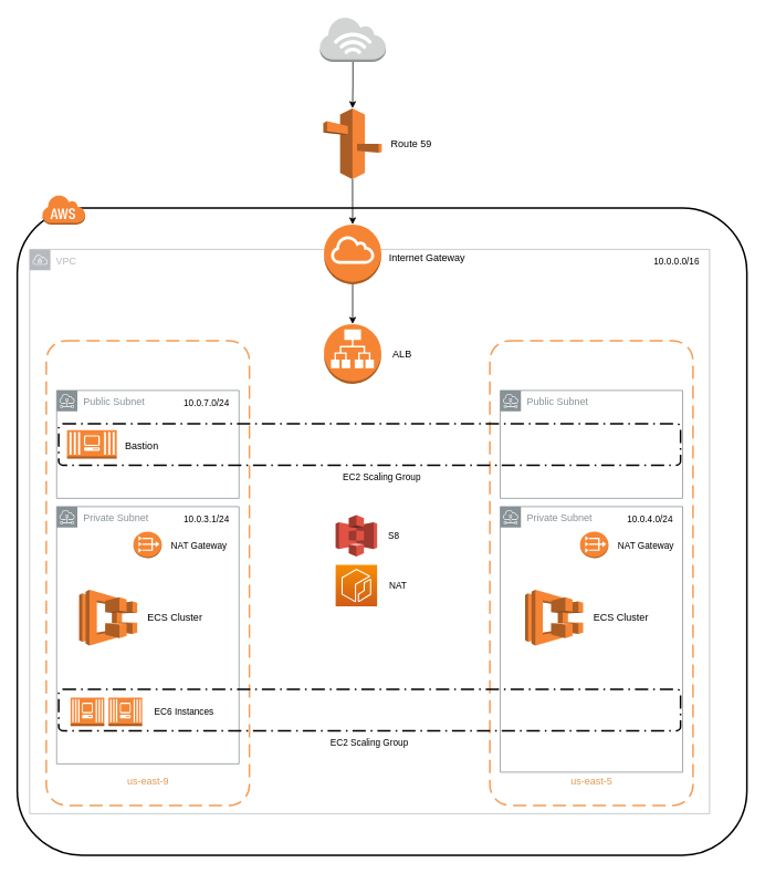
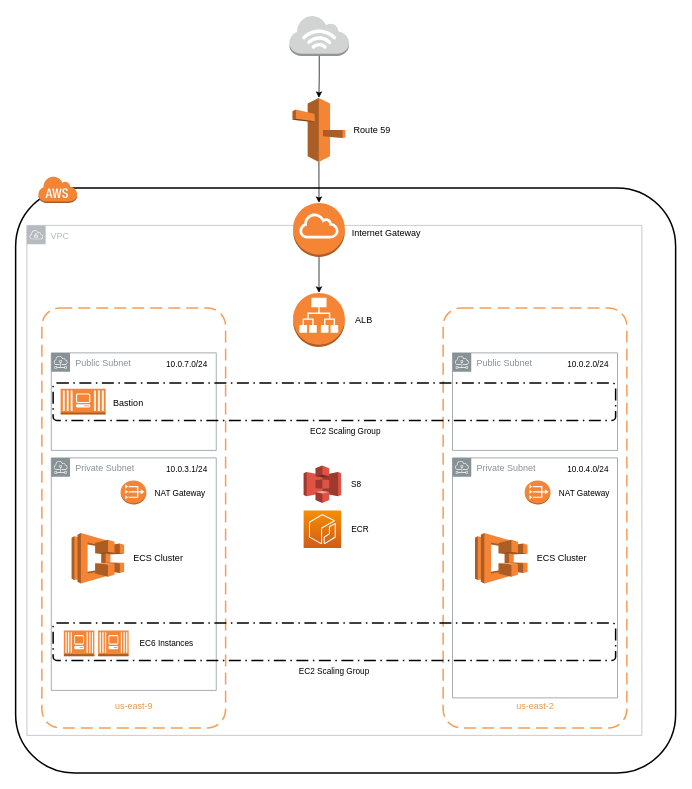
- <mxCell id="53" value="10.0.0.0/16" style="text;html=1;align=center;verticalAlign=middle;resizable=0;points=[];autosize=1;strokeColor=none;fillColor=none;fontSize=11;fontColor=#000000;" vertex="1" parent="1"><mxGeometry x="775" y="300" width="80" height="30" as="geometry" /></mxCell>
+ <mxCell id="33" value="10.0.2.0/24" style="text;html=1;align=center;verticalAlign=middle;resizable=0;points=[];autosize=1;strokeColor=none;fillColor=none;fontSize=11;fontColor=#000000;" vertex="1" parent="26"><mxGeometry x="152.5" y="60" width="80" height="30" as="geometry" /></mxCell>
- <mxCell id="62" value="NAT" style="text;html=1;align=center;verticalAlign=middle;resizable=0;points=[];autosize=1;strokeColor=none;fillColor=none;fontSize=11;fontColor=#000000;" vertex="1" parent="60"><mxGeometry x="50" y="10" width="50" height="30" as="geometry" /></mxCell>
+ <mxCell id="62" value="ECR" style="text;html=1;align=center;verticalAlign=middle;resizable=0;points=[];autosize=1;strokeColor=none;fillColor=none;fontSize=11;fontColor=#000000;" vertex="1" parent="60"><mxGeometry x="50" y="10" width="50" height="30" as="geometry" /></mxCell>
- <mxCell id="28" value="us-east-5" style="text;html=1;align=center;verticalAlign=middle;whiteSpace=wrap;rounded=0;fontColor=#e29950;" vertex="1" parent="26"><mxGeometry x="85.75" y="513.333" width="73.5" height="35" as="geometry" /></mxCell>
+ <mxCell id="28" value="us-east-2" style="text;html=1;align=center;verticalAlign=middle;whiteSpace=wrap;rounded=0;fontColor=#e29950;" vertex="1" parent="26"><mxGeometry x="85.75" y="513.333" width="73.5" height="35" as="geometry" /></mxCell>
